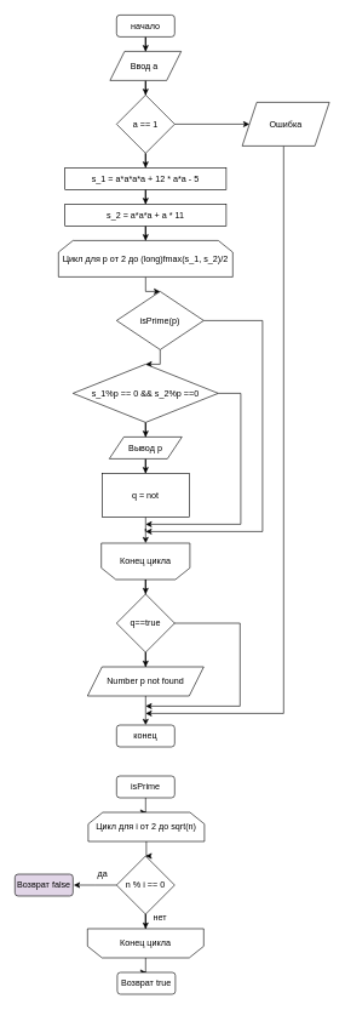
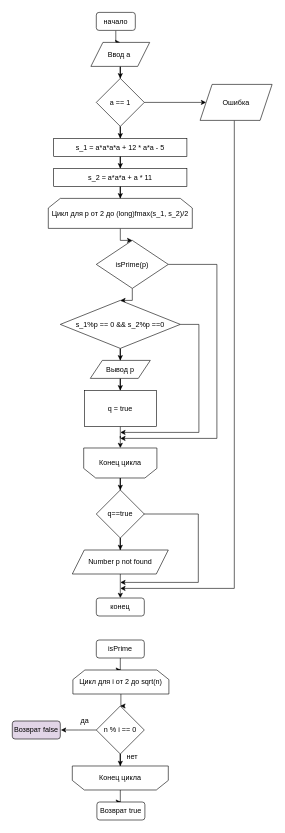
- <mxCell id="3" value="начало" style="rounded=1;whiteSpace=wrap;html=1;" vertex="1" parent="1"><mxGeometry x="160" y="20" width="80" height="30" as="geometry" /></mxCell>
+ <mxCell id="3" value="начало" style="rounded=1;whiteSpace=wrap;html=1;" vertex="1" parent="1"><mxGeometry x="160" y="20" width="65" height="30" as="geometry" /></mxCell>
- <mxCell id="27" value="q = not" style="rounded=0;whiteSpace=wrap;html=1;labelBackgroundColor=#FFFFFF;" vertex="1" parent="1"><mxGeometry x="140" y="650" width="120" height="60" as="geometry" /></mxCell>
+ <mxCell id="27" value="q = true" style="rounded=0;whiteSpace=wrap;html=1;labelBackgroundColor=#FFFFFF;" vertex="1" parent="1"><mxGeometry x="140" y="650" width="120" height="60" as="geometry" /></mxCell>
